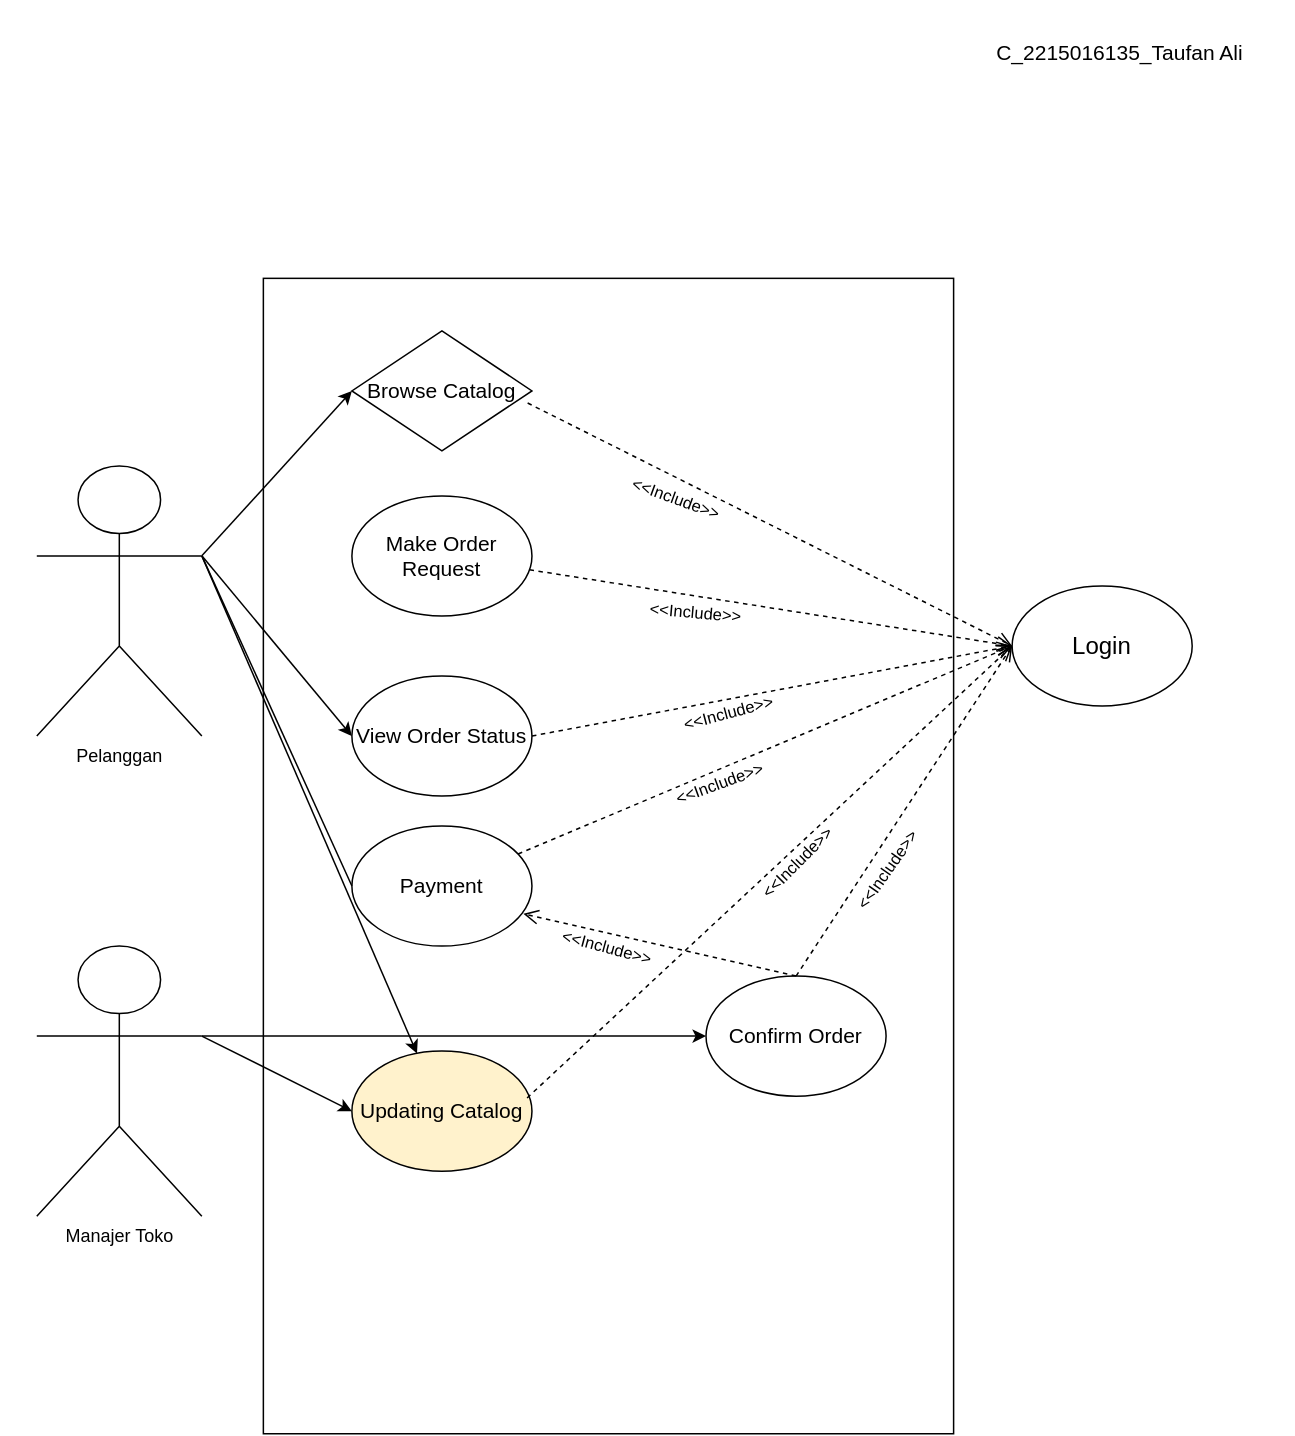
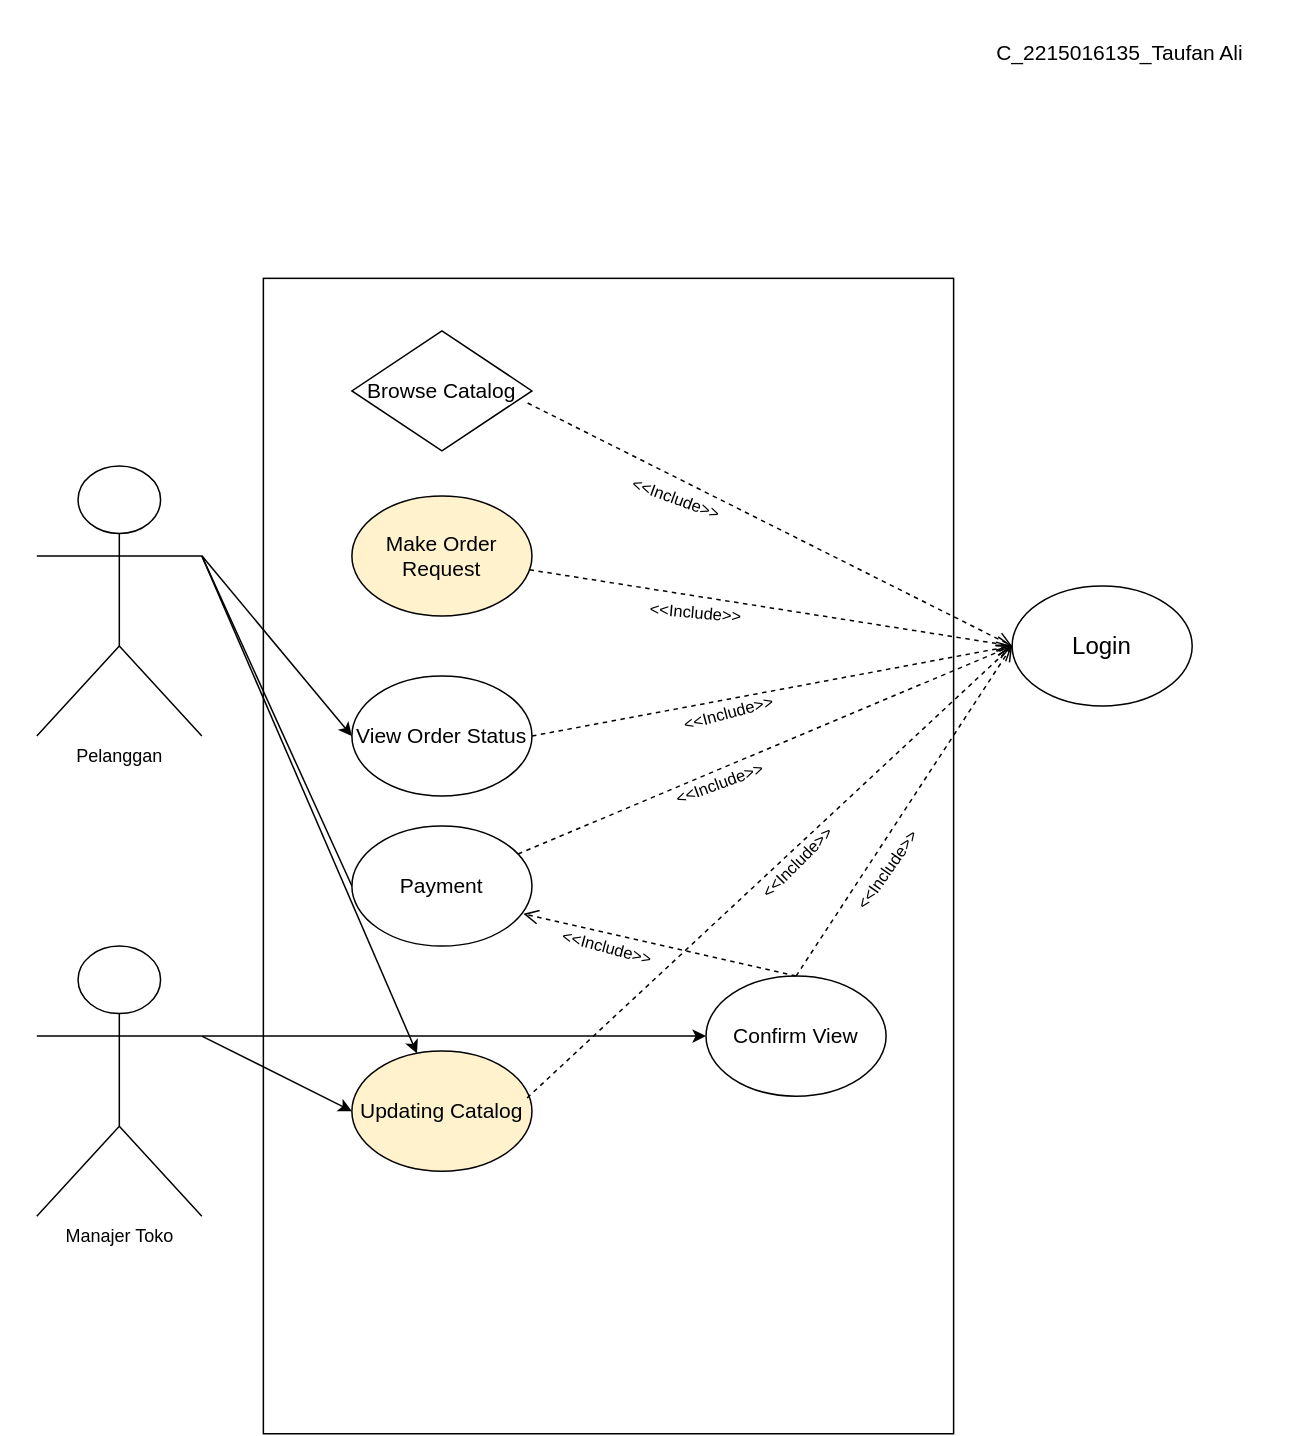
- <mxCell id="23" value="" style="endArrow=classic;html=1;rounded=0;exitX=1;exitY=0.333;exitDx=0;exitDy=0;exitPerimeter=0;entryX=0;entryY=0.5;entryDx=0;entryDy=0;" edge="1" parent="1" source="3" target="5"><mxGeometry width="50" height="50" relative="1" as="geometry"><mxPoint x="294" y="510" as="sourcePoint" /><mxPoint x="344" y="460" as="targetPoint" /></mxGeometry></mxCell>
- <mxCell id="6" value="&lt;span style=&quot;font-size: 14px;&quot;&gt;Make Order Request&lt;/span&gt;" style="ellipse;whiteSpace=wrap;html=1;movable=1;resizable=1;rotatable=1;deletable=1;editable=1;locked=0;connectable=1;" vertex="1" parent="1"><mxGeometry x="234" y="330" width="120" height="80" as="geometry" /></mxCell>
+ <mxCell id="6" value="&lt;span style=&quot;font-size: 14px;&quot;&gt;Make Order Request&lt;/span&gt;" style="ellipse;whiteSpace=wrap;html=1;movable=1;resizable=1;rotatable=1;deletable=1;editable=1;locked=0;connectable=1;fillColor=#fff2cc;" vertex="1" parent="1"><mxGeometry x="234" y="330" width="120" height="80" as="geometry" /></mxCell>
- <mxCell id="14" value="&lt;span style=&quot;font-size: 14px;&quot;&gt;Confirm Order&lt;/span&gt;" style="ellipse;whiteSpace=wrap;html=1;movable=1;resizable=1;rotatable=1;deletable=1;editable=1;locked=0;connectable=1;" vertex="1" parent="1"><mxGeometry x="470" y="650" width="120" height="80" as="geometry" /></mxCell>
+ <mxCell id="14" value="&lt;span style=&quot;font-size: 14px;&quot;&gt;Confirm View&lt;/span&gt;" style="ellipse;whiteSpace=wrap;html=1;movable=1;resizable=1;rotatable=1;deletable=1;editable=1;locked=0;connectable=1;" vertex="1" parent="1"><mxGeometry x="470" y="650" width="120" height="80" as="geometry" /></mxCell>
